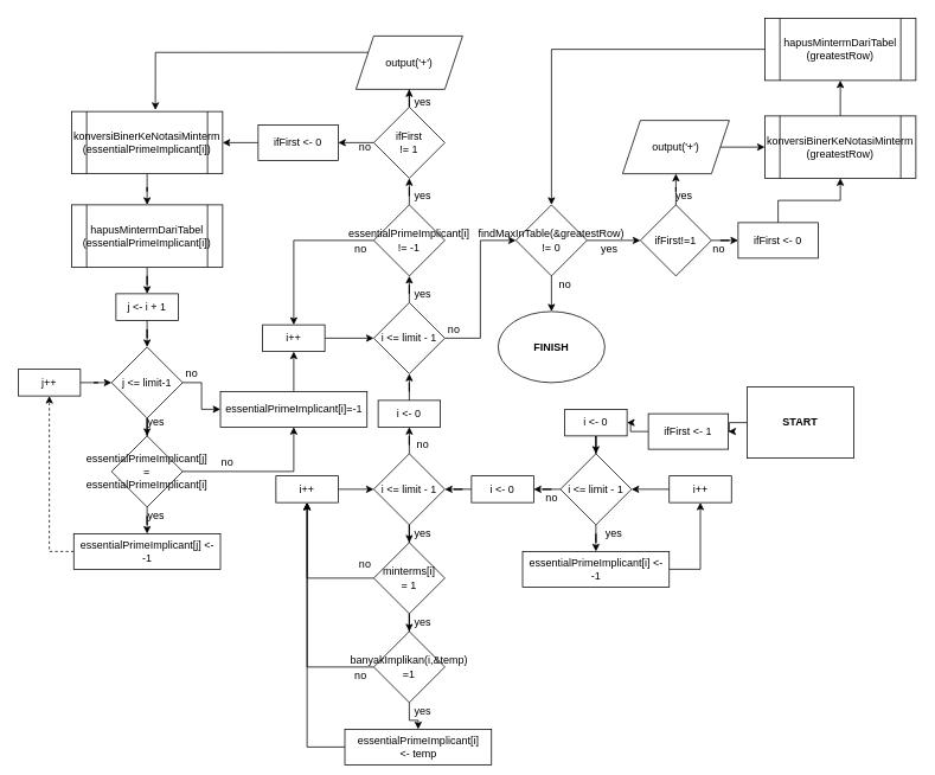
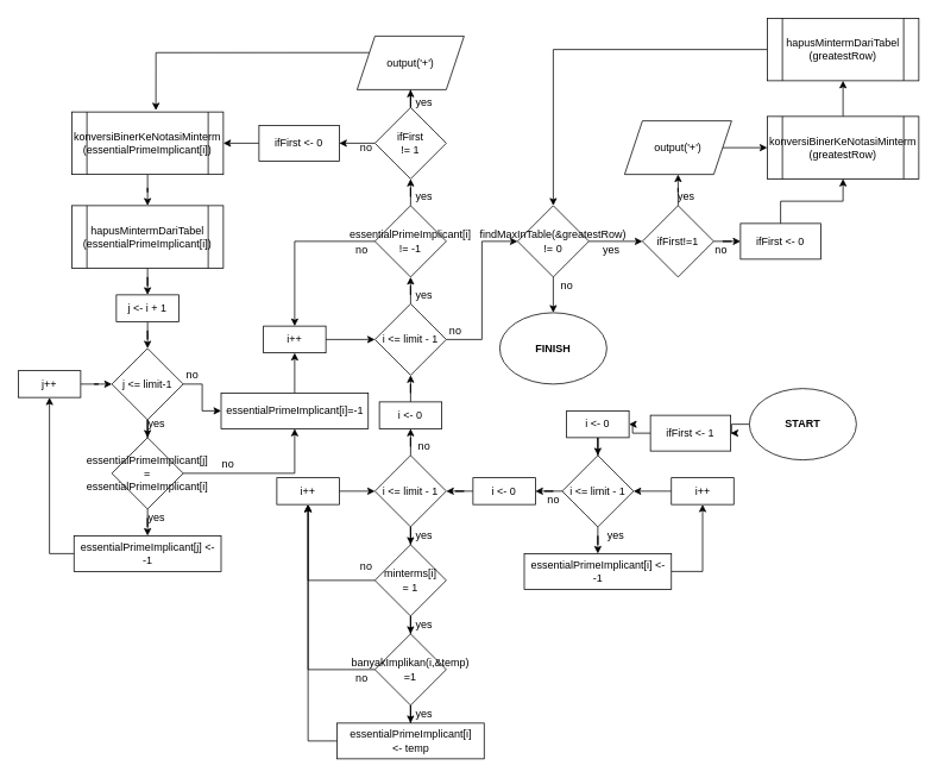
- <mxCell id="3" value="START" style="whiteSpace=wrap;html=1;fontStyle=1;rounded=0;" vertex="1" parent="1"><mxGeometry x="840" y="435" width="120" height="80" as="geometry" /></mxCell>
+ <mxCell id="3" value="START" style="ellipse;whiteSpace=wrap;html=1;fontStyle=1" vertex="1" parent="1"><mxGeometry x="840" y="435" width="120" height="80" as="geometry" /></mxCell>
- <mxCell id="58" style="edgeStyle=orthogonalEdgeStyle;rounded=0;orthogonalLoop=1;jettySize=auto;html=1;exitX=0;exitY=0.5;exitDx=0;exitDy=0;entryX=0.5;entryY=1;entryDx=0;entryDy=0;dashed=1;" edge="1" parent="1" source="59" target="61"><mxGeometry relative="1" as="geometry"><Array as="points"><mxPoint x="55" y="620" /></Array></mxGeometry></mxCell>
+ <mxCell id="58" style="edgeStyle=orthogonalEdgeStyle;rounded=0;orthogonalLoop=1;jettySize=auto;html=1;exitX=0;exitY=0.5;exitDx=0;exitDy=0;entryX=0.5;entryY=1;entryDx=0;entryDy=0;" edge="1" parent="1" source="59" target="61"><mxGeometry relative="1" as="geometry"><Array as="points"><mxPoint x="55" y="620" /></Array></mxGeometry></mxCell>
- <mxCell id="28" value="essentialPrimeImplicant[i]&lt;br&gt;&amp;lt;- temp" style="rounded=0;whiteSpace=wrap;html=1;" vertex="1" parent="1"><mxGeometry x="387.5" y="820" width="165" height="40" as="geometry" /></mxCell>
+ <mxCell id="28" value="essentialPrimeImplicant[i]&lt;br&gt;&amp;lt;- temp" style="rounded=0;whiteSpace=wrap;html=1;" vertex="1" parent="1"><mxGeometry x="377.5" y="810" width="165" height="40" as="geometry" /></mxCell>
